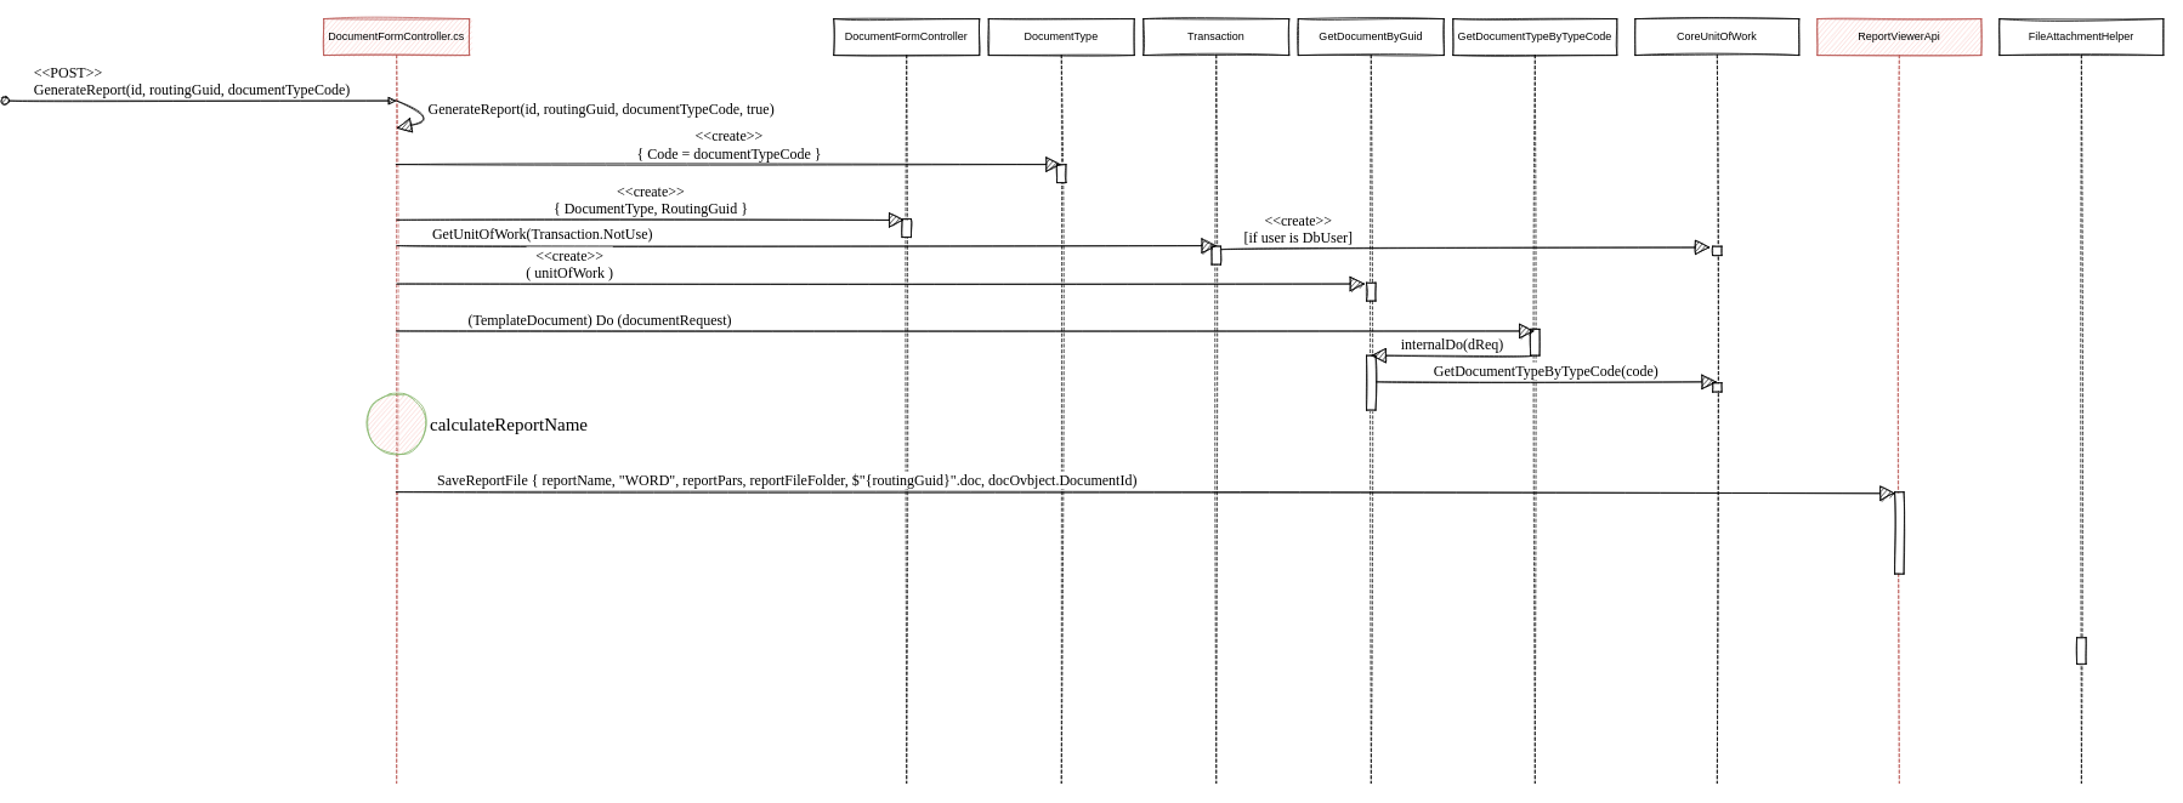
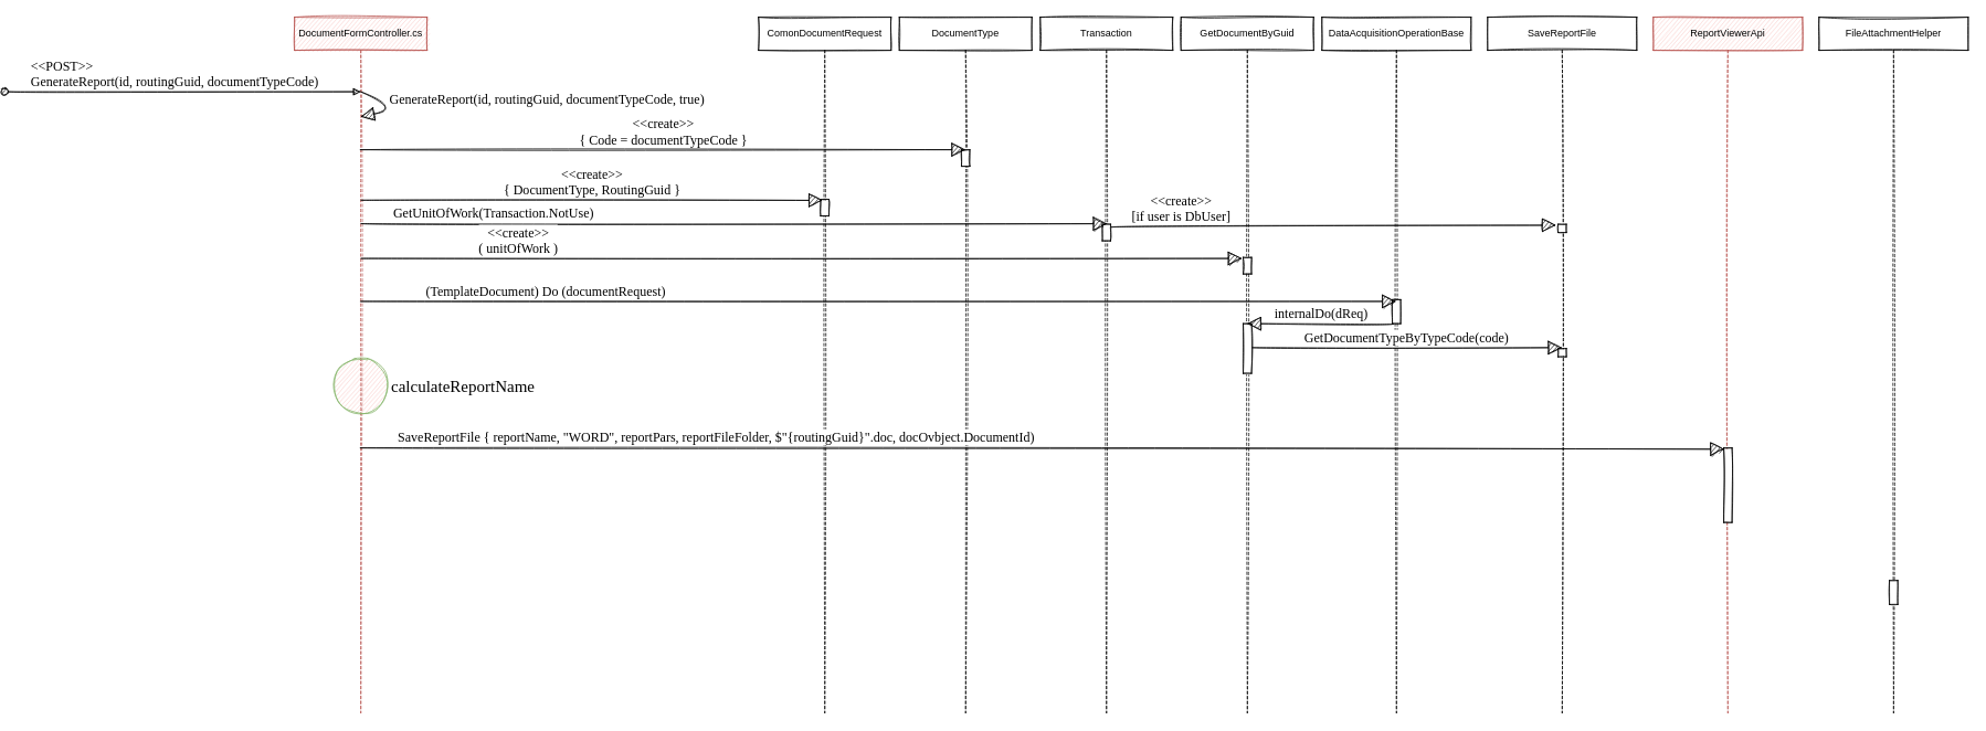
- <mxCell id="6" value="DocumentFormController" style="shape=umlLifeline;perimeter=lifelinePerimeter;whiteSpace=wrap;html=1;container=1;collapsible=0;recursiveResize=0;outlineConnect=0;sketch=1;" vertex="1" parent="1"><mxGeometry x="580" y="20" width="160" height="840" as="geometry" /></mxCell>
+ <mxCell id="6" value="ComonDocumentRequest" style="shape=umlLifeline;perimeter=lifelinePerimeter;whiteSpace=wrap;html=1;container=1;collapsible=0;recursiveResize=0;outlineConnect=0;sketch=1;" vertex="1" parent="1"><mxGeometry x="580" y="20" width="160" height="840" as="geometry" /></mxCell>
- <mxCell id="19" value="GetDocumentTypeByTypeCode" style="shape=umlLifeline;perimeter=lifelinePerimeter;whiteSpace=wrap;html=1;container=1;collapsible=0;recursiveResize=0;outlineConnect=0;sketch=1;" vertex="1" parent="1"><mxGeometry x="1260" y="20" width="180" height="840" as="geometry" /></mxCell>
+ <mxCell id="19" value="DataAcquisitionOperationBase" style="shape=umlLifeline;perimeter=lifelinePerimeter;whiteSpace=wrap;html=1;container=1;collapsible=0;recursiveResize=0;outlineConnect=0;sketch=1;" vertex="1" parent="1"><mxGeometry x="1260" y="20" width="180" height="840" as="geometry" /></mxCell>
- <mxCell id="23" value="CoreUnitOfWork" style="shape=umlLifeline;perimeter=lifelinePerimeter;whiteSpace=wrap;html=1;container=1;collapsible=0;recursiveResize=0;outlineConnect=0;sketch=1;" vertex="1" parent="1"><mxGeometry x="1460" y="20" width="180" height="840" as="geometry" /></mxCell>
+ <mxCell id="23" value="SaveReportFile" style="shape=umlLifeline;perimeter=lifelinePerimeter;whiteSpace=wrap;html=1;container=1;collapsible=0;recursiveResize=0;outlineConnect=0;sketch=1;" vertex="1" parent="1"><mxGeometry x="1460" y="20" width="180" height="840" as="geometry" /></mxCell>
